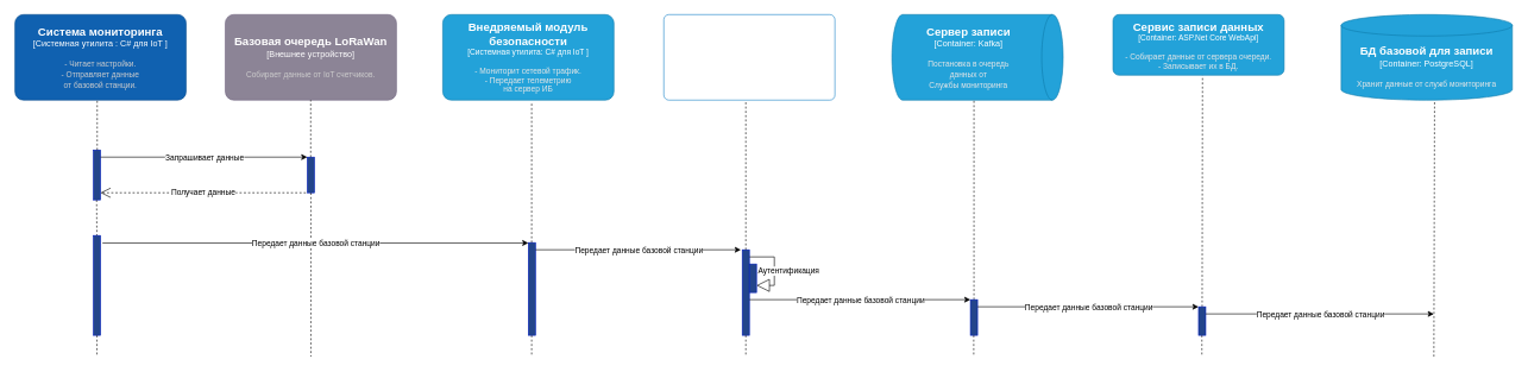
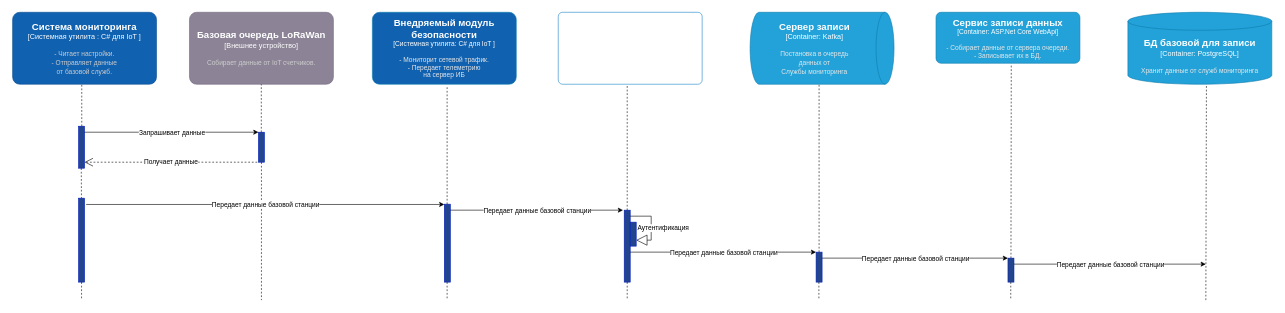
- <mxCell id="3" value="&lt;font style=&quot;font-size: 16px&quot;&gt;&lt;b&gt;Система мониторинга&lt;/b&gt;&lt;/font&gt;&lt;div&gt;[Системная утилита : C# для IoT ]&lt;/div&gt;&lt;br&gt;&lt;div&gt;&lt;font style=&quot;font-size: 11px&quot;&gt;&lt;font color=&quot;#cccccc&quot;&gt;- Читает настройки.&#10;- Отправляет данные&#10;от базовой станции.&lt;/font&gt;&lt;/div&gt;" style="rounded=1;whiteSpace=wrap;html=1;labelBackgroundColor=none;fillColor=#1061B0;fontColor=#ffffff;align=center;arcSize=10;strokeColor=#0D5091;metaEdit=1;resizable=0;points=[[0.25,0,0],[0.5,0,0],[0.75,0,0],[1,0.25,0],[1,0.5,0],[1,0.75,0],[0.75,1,0],[0.5,1,0],[0.25,1,0],[0,0.75,0],[0,0.5,0],[0,0.25,0]];" parent="1" vertex="1"><mxGeometry x="20" y="20" width="240" height="120" as="geometry" /></mxCell>
+ <mxCell id="3" value="&lt;font style=&quot;font-size: 16px&quot;&gt;&lt;b&gt;Система мониторинга&lt;/b&gt;&lt;/font&gt;&lt;div&gt;[Системная утилита : C# для IoT ]&lt;/div&gt;&lt;br&gt;&lt;div&gt;&lt;font style=&quot;font-size: 11px&quot;&gt;&lt;font color=&quot;#cccccc&quot;&gt;- Читает настройки.&#10;- Отправляет данные&#10;от базовой служб.&lt;/font&gt;&lt;/div&gt;" style="rounded=1;whiteSpace=wrap;html=1;labelBackgroundColor=none;fillColor=#1061B0;fontColor=#ffffff;align=center;arcSize=10;strokeColor=#0D5091;metaEdit=1;resizable=0;points=[[0.25,0,0],[0.5,0,0],[0.75,0,0],[1,0.25,0],[1,0.5,0],[1,0.75,0],[0.75,1,0],[0.5,1,0],[0.25,1,0],[0,0.75,0],[0,0.5,0],[0,0.25,0]];" parent="1" vertex="1"><mxGeometry x="20" y="20" width="240" height="120" as="geometry" /></mxCell>
- <mxCell id="4" value="&lt;font style=&quot;font-size: 16px&quot;&gt;&lt;b&gt;Внедряемый модуль безопасности&lt;/b&gt;&lt;/font&gt;&lt;div&gt;[Системная утилита: C# для IoT ]&lt;/div&gt;&lt;br&gt;&lt;div&gt;&lt;font style=&quot;font-size: 11px&quot;&gt;&lt;font color=&quot;#E6E6E6&quot;&gt;- Мониторит сетевой трафик.&#10;- Передает телеметрию&#10;на сервер ИБ&lt;/font&gt;&lt;/div&gt;" style="rounded=1;whiteSpace=wrap;html=1;fontSize=11;labelBackgroundColor=none;fillColor=#23A2D9;fontColor=#ffffff;align=center;arcSize=10;strokeColor=#0E7DAD;metaEdit=1;resizable=0;points=[[0.25,0,0],[0.5,0,0],[0.75,0,0],[1,0.25,0],[1,0.5,0],[1,0.75,0],[0.75,1,0],[0.5,1,0],[0.25,1,0],[0,0.75,0],[0,0.5,0],[0,0.25,0]];" parent="1" vertex="1"><mxGeometry x="620" y="20" width="240" height="120" as="geometry" /></mxCell>
+ <mxCell id="4" value="&lt;font style=&quot;font-size: 16px&quot;&gt;&lt;b&gt;Внедряемый модуль безопасности&lt;/b&gt;&lt;/font&gt;&lt;div&gt;[Системная утилита: C# для IoT ]&lt;/div&gt;&lt;br&gt;&lt;div&gt;&lt;font style=&quot;font-size: 11px&quot;&gt;&lt;font color=&quot;#E6E6E6&quot;&gt;- Мониторит сетевой трафик.&#10;- Передает телеметрию&#10;на сервер ИБ&lt;/font&gt;&lt;/div&gt;" style="rounded=1;whiteSpace=wrap;html=1;fontSize=11;labelBackgroundColor=none;fillColor=#1061b0;fontColor=#ffffff;align=center;arcSize=10;strokeColor=#0E7DAD;metaEdit=1;resizable=0;points=[[0.25,0,0],[0.5,0,0],[0.75,0,0],[1,0.25,0],[1,0.5,0],[1,0.75,0],[0.75,1,0],[0.5,1,0],[0.25,1,0],[0,0.75,0],[0,0.5,0],[0,0.25,0]];" parent="1" vertex="1"><mxGeometry x="620" y="20" width="240" height="120" as="geometry" /></mxCell>
